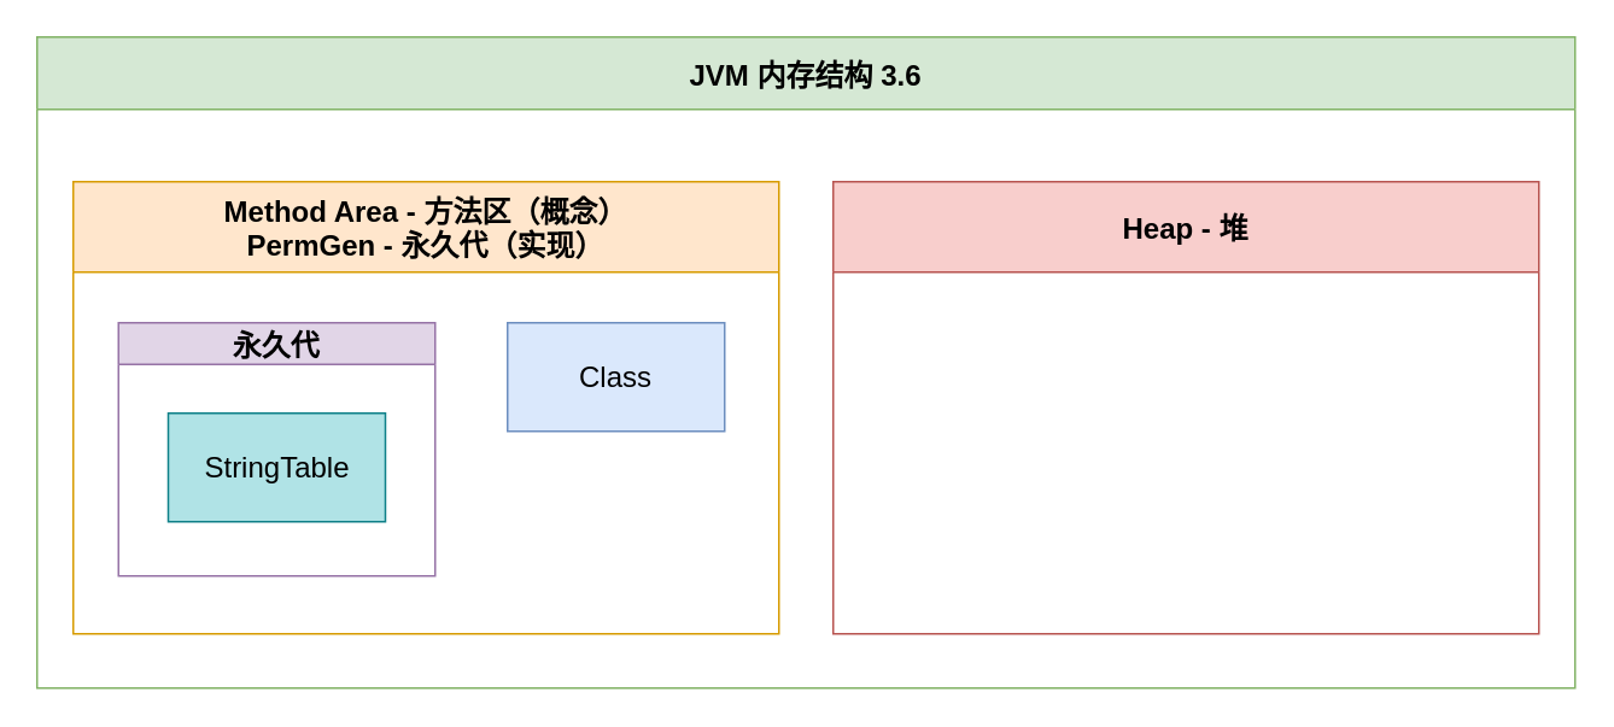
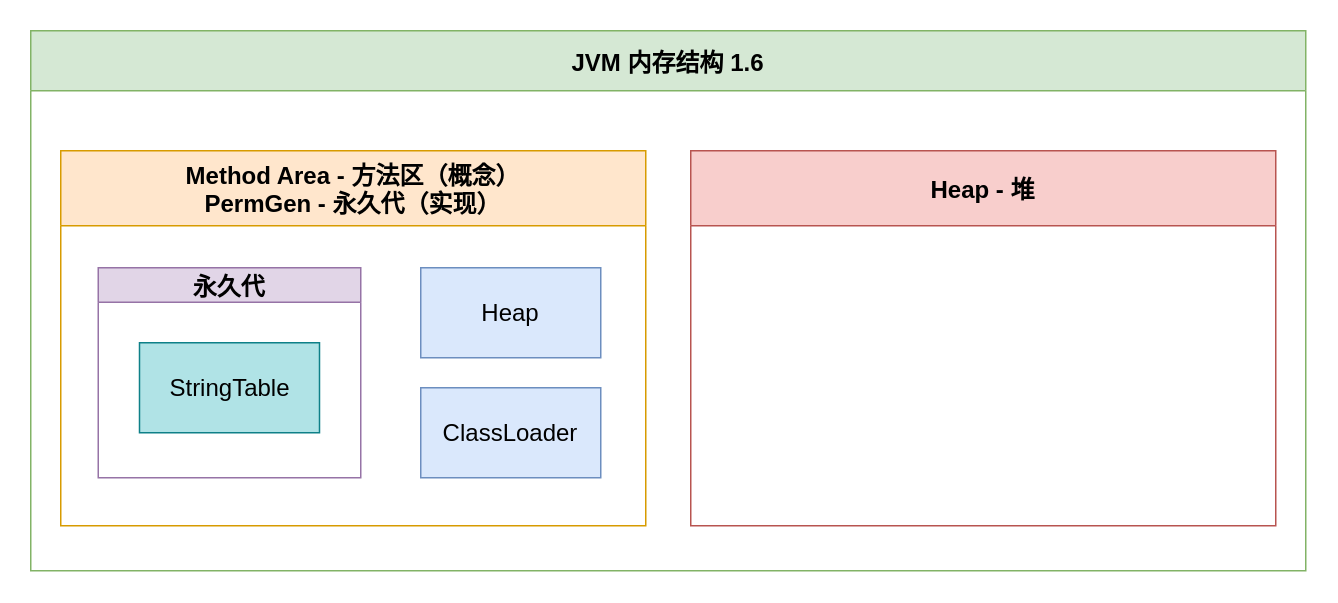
- <mxCell id="2" value="JVM 内存结构 3.6" style="swimlane;fontSize=16;startSize=40;labelBackgroundColor=none;fillColor=#d5e8d4;strokeColor=#82b366;swimlaneLine=1;swimlaneFillColor=default;" vertex="1" parent="1"><mxGeometry x="20" y="20" width="850" height="360" as="geometry"><mxRectangle x="50" y="70" width="130" height="23" as="alternateBounds" /></mxGeometry></mxCell>
+ <mxCell id="2" value="JVM 内存结构 1.6" style="swimlane;fontSize=16;startSize=40;labelBackgroundColor=none;fillColor=#d5e8d4;strokeColor=#82b366;swimlaneLine=1;swimlaneFillColor=default;" vertex="1" parent="1"><mxGeometry x="20" y="20" width="850" height="360" as="geometry"><mxRectangle x="50" y="70" width="130" height="23" as="alternateBounds" /></mxGeometry></mxCell>
- <mxCell id="6" value="Class" style="rounded=0;whiteSpace=wrap;html=1;fontSize=16;fillColor=#dae8fc;strokeColor=#6c8ebf;" vertex="1" parent="3"><mxGeometry x="240" y="78" width="120" height="60" as="geometry" /></mxCell>
+ <mxCell id="6" value="Heap" style="rounded=0;whiteSpace=wrap;html=1;fontSize=16;fillColor=#dae8fc;strokeColor=#6c8ebf;" vertex="1" parent="3"><mxGeometry x="240" y="78" width="120" height="60" as="geometry" /></mxCell>
+ <mxCell id="7" value="ClassLoader" style="rounded=0;whiteSpace=wrap;html=1;fontSize=16;fillColor=#dae8fc;strokeColor=#6c8ebf;" vertex="1" parent="3"><mxGeometry x="240" y="158" width="120" height="60" as="geometry" /></mxCell>
